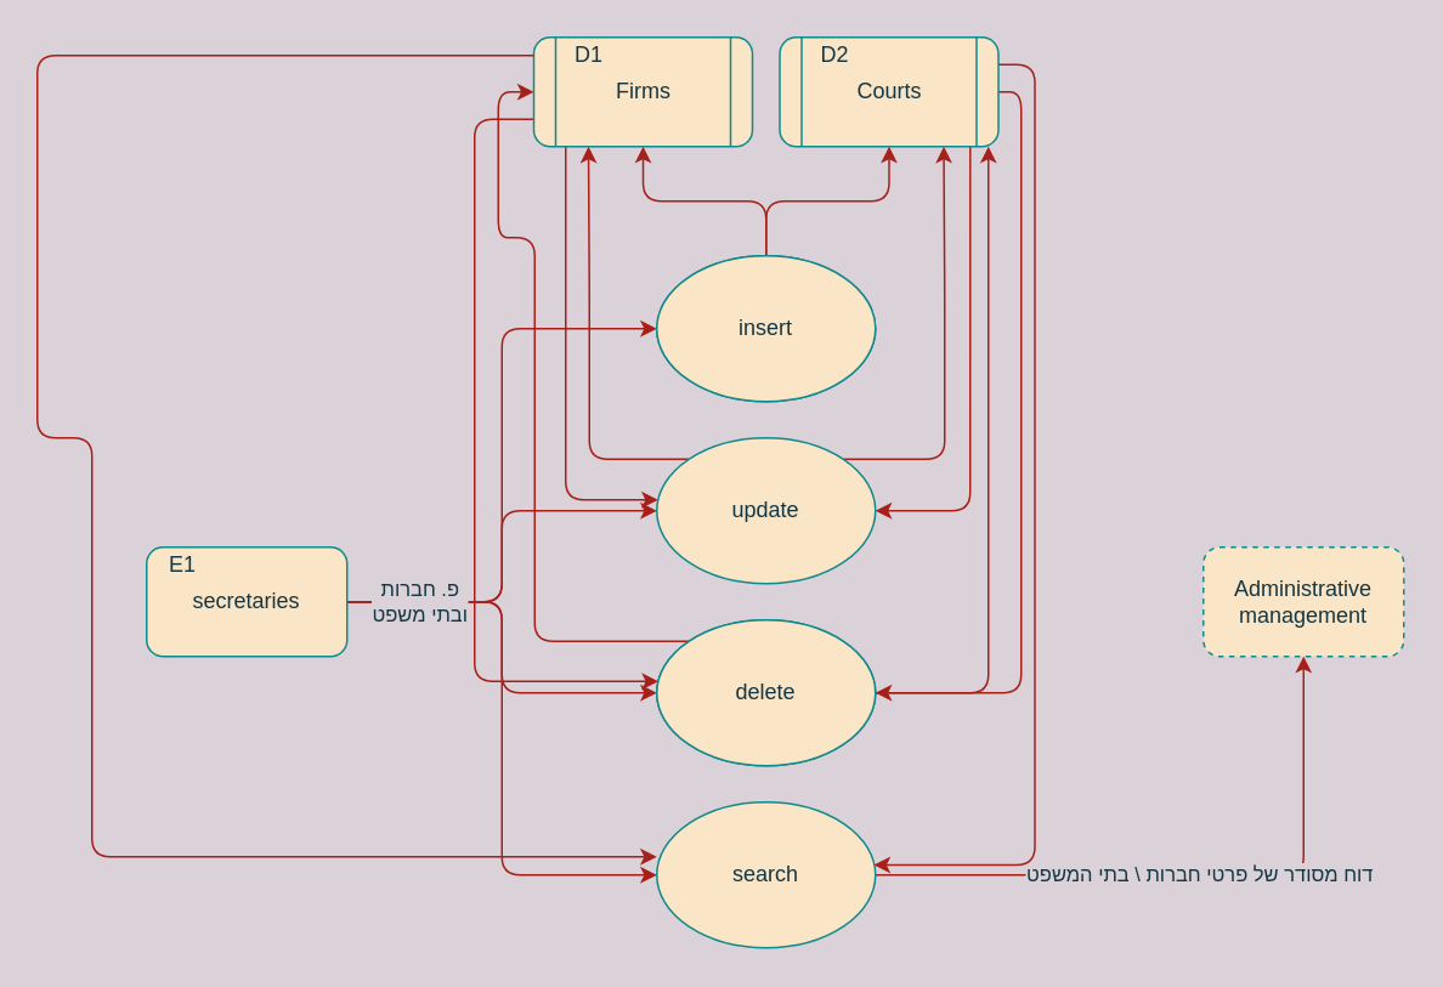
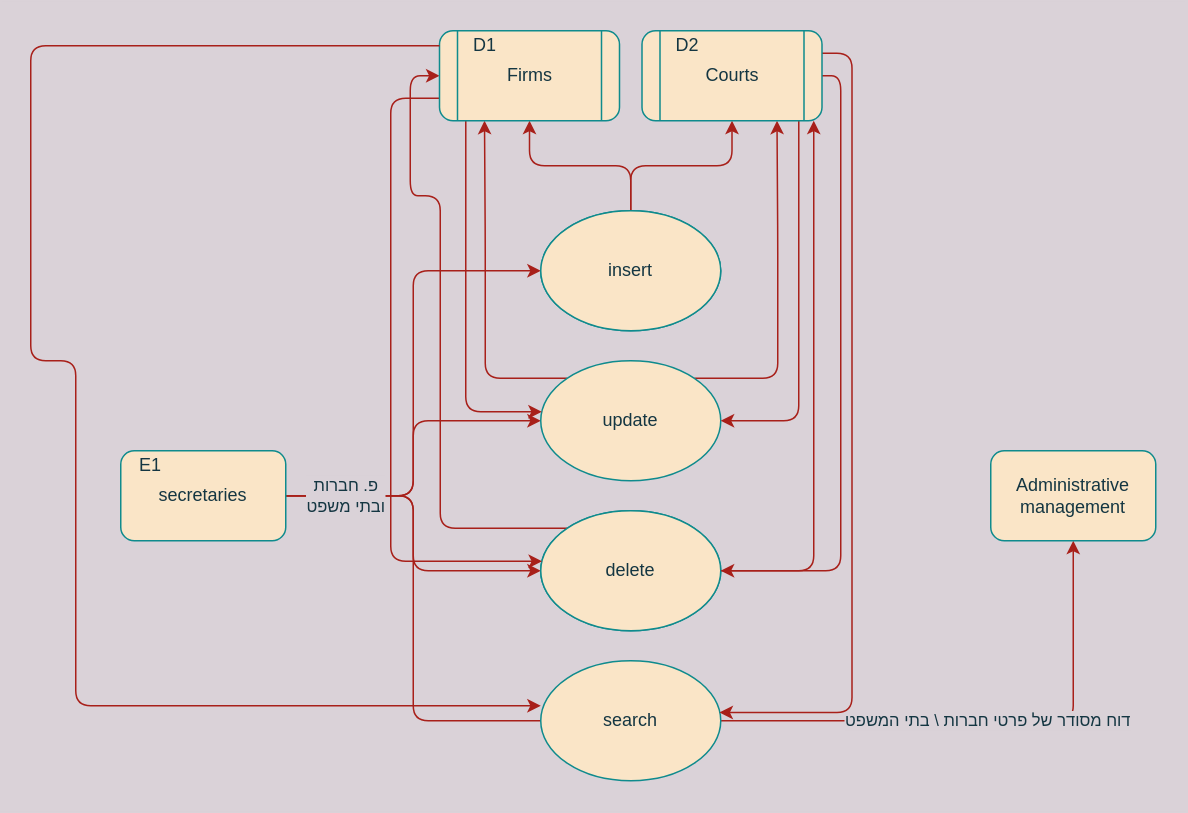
- <mxCell id="31" value="Administrative&lt;br&gt;management" style="whiteSpace=wrap;html=1;shadow=0;sketch=0;rounded=1;fillColor=#FAE5C7;strokeColor=#0F8B8D;fontColor=#143642;dashed=1;" vertex="1" parent="1"><mxGeometry x="660" y="300" width="110" height="60" as="geometry" /></mxCell>
+ <mxCell id="31" value="Administrative&lt;br&gt;management" style="whiteSpace=wrap;html=1;shadow=0;sketch=0;rounded=1;fillColor=#FAE5C7;strokeColor=#0F8B8D;fontColor=#143642;" vertex="1" parent="1"><mxGeometry x="660" y="300" width="110" height="60" as="geometry" /></mxCell>
- <mxCell id="5" value="פ. חברות&lt;br&gt;ובתי משפט" style="edgeStyle=orthogonalEdgeStyle;orthogonalLoop=1;jettySize=auto;html=1;exitX=1;exitY=0.5;exitDx=0;exitDy=0;entryX=0;entryY=0.5;entryDx=0;entryDy=0;shadow=0;sketch=0;labelBackgroundColor=#DAD2D8;strokeColor=#A8201A;fontColor=#143642;" edge="1" parent="1" source="6" target="20"><mxGeometry x="-0.75" relative="1" as="geometry"><mxPoint as="offset" /></mxGeometry></mxCell>
+ <mxCell id="5" value="פ. חברות&lt;br&gt;ובתי משפט" style="edgeStyle=orthogonalEdgeStyle;orthogonalLoop=1;jettySize=auto;html=1;exitX=1;exitY=0.5;exitDx=0;exitDy=0;entryX=0;entryY=0.5;entryDx=0;entryDy=0;shadow=0;sketch=0;labelBackgroundColor=#DAD2D8;strokeColor=#A8201A;fontColor=#143642;endArrow=none;" edge="1" parent="1" source="6" target="20"><mxGeometry x="-0.75" relative="1" as="geometry"><mxPoint as="offset" /></mxGeometry></mxCell>
